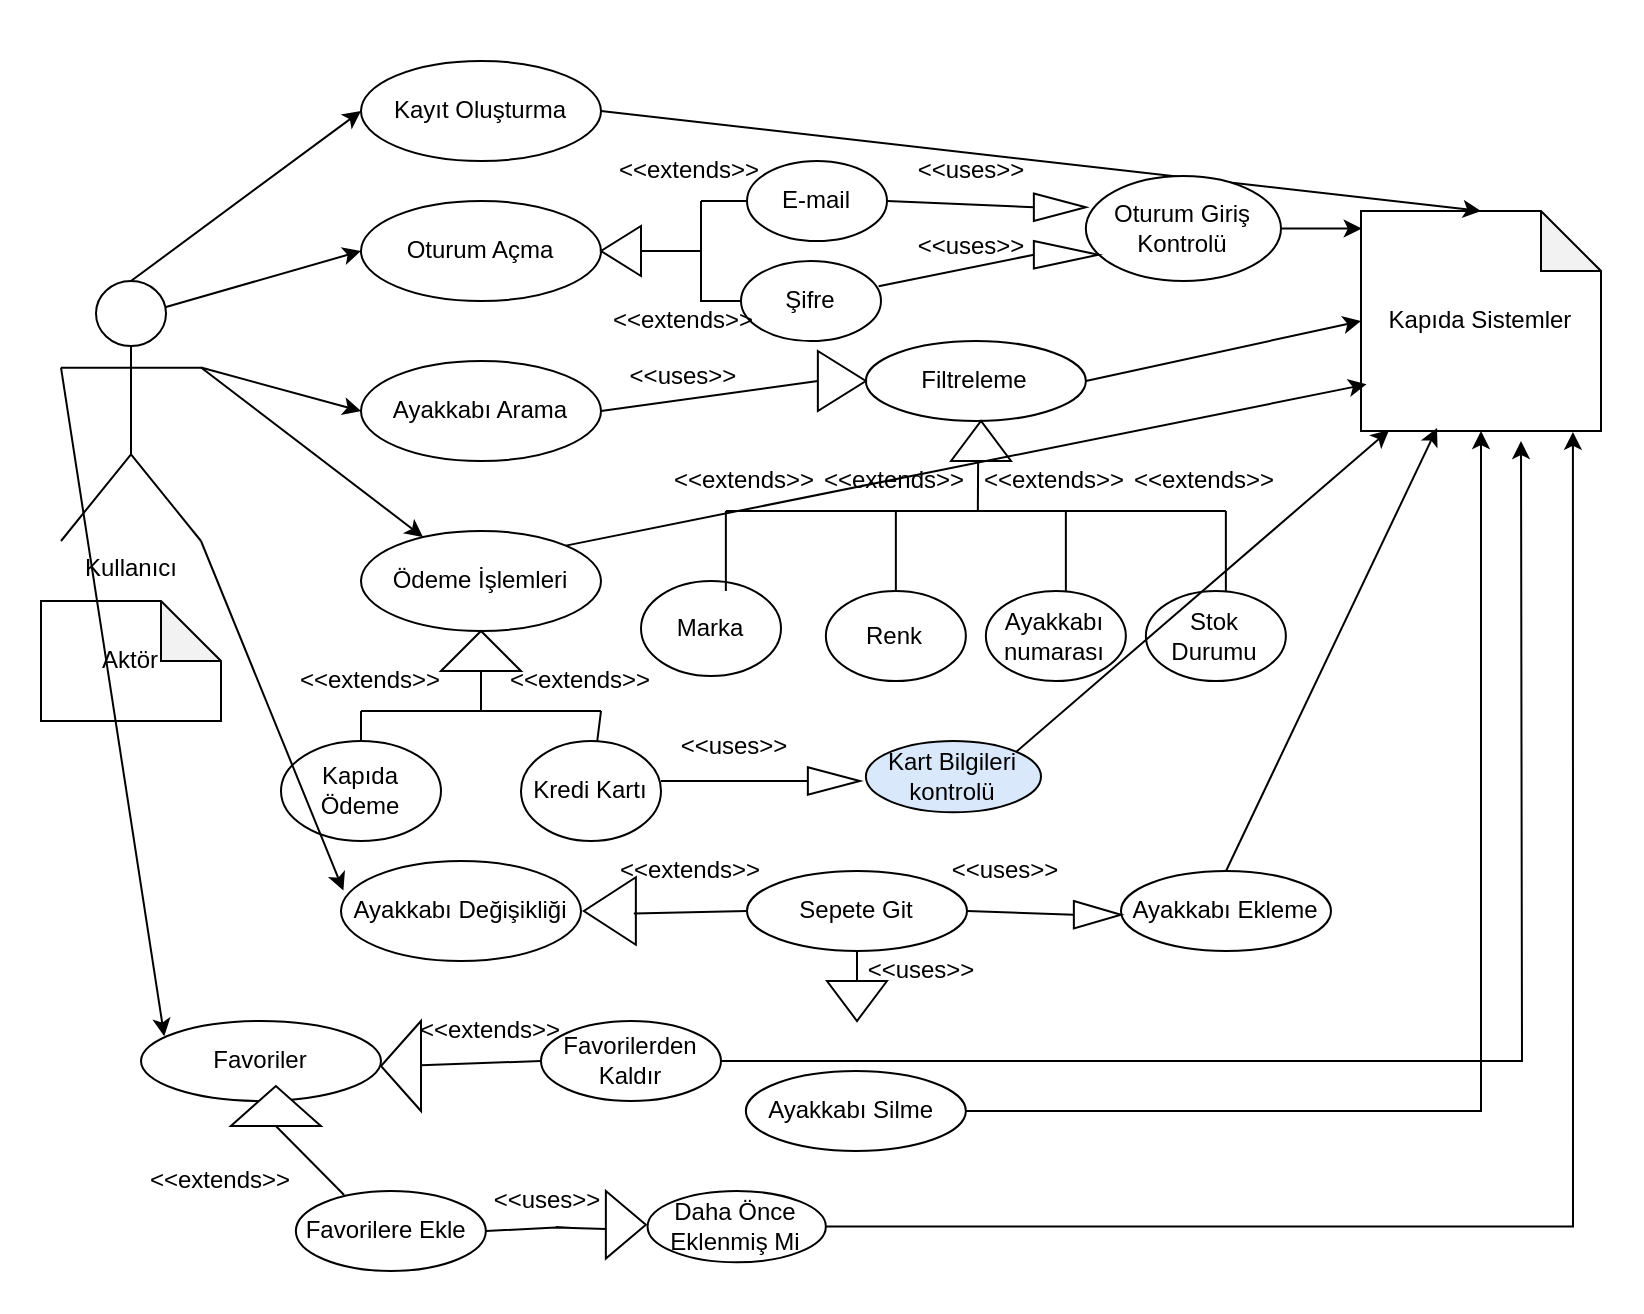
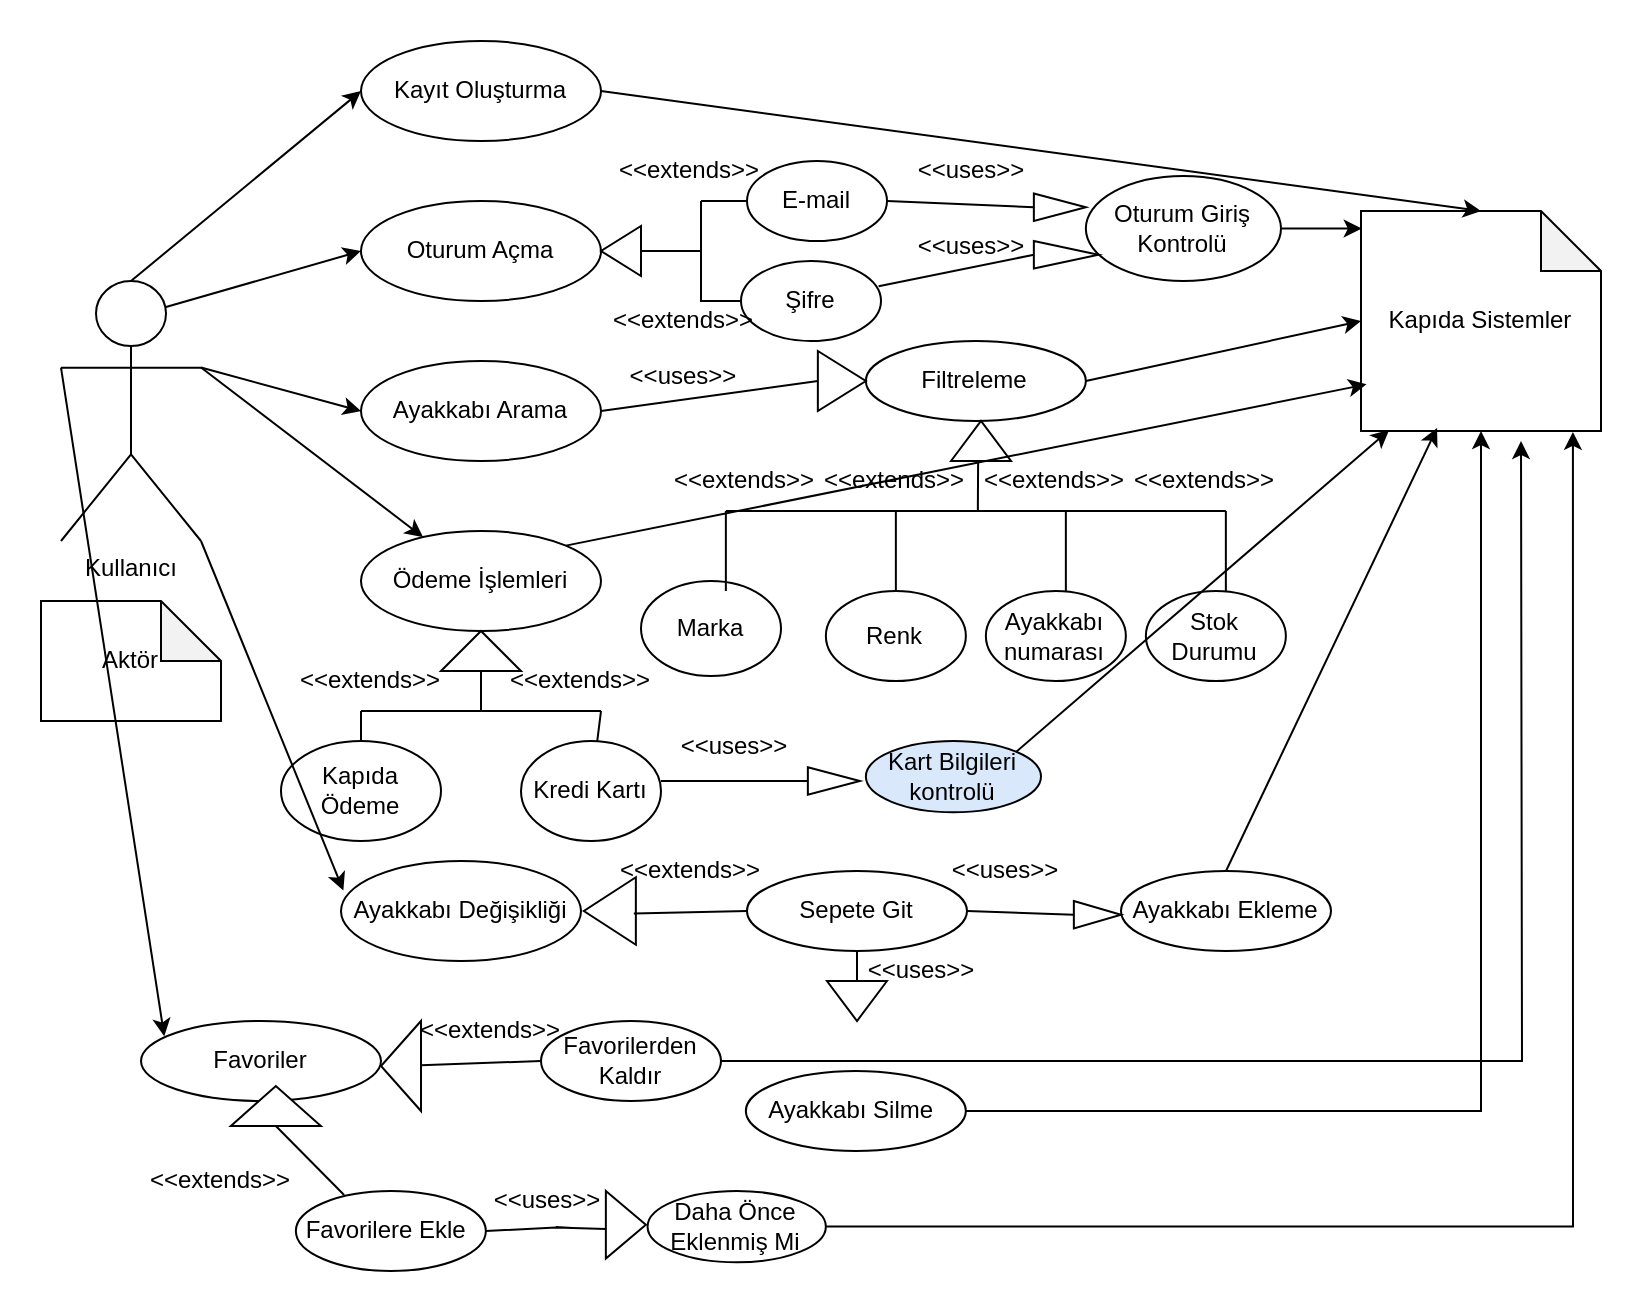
- <mxCell id="2" value="Kayıt Oluşturma" style="ellipse;whiteSpace=wrap;html=1;" parent="1" vertex="1"><mxGeometry x="180" y="30" width="120" height="50" as="geometry" /></mxCell>
+ <mxCell id="2" value="Kayıt Oluşturma" style="ellipse;whiteSpace=wrap;html=1;" parent="1" vertex="1"><mxGeometry x="180" y="20" width="120" height="50" as="geometry" /></mxCell>
